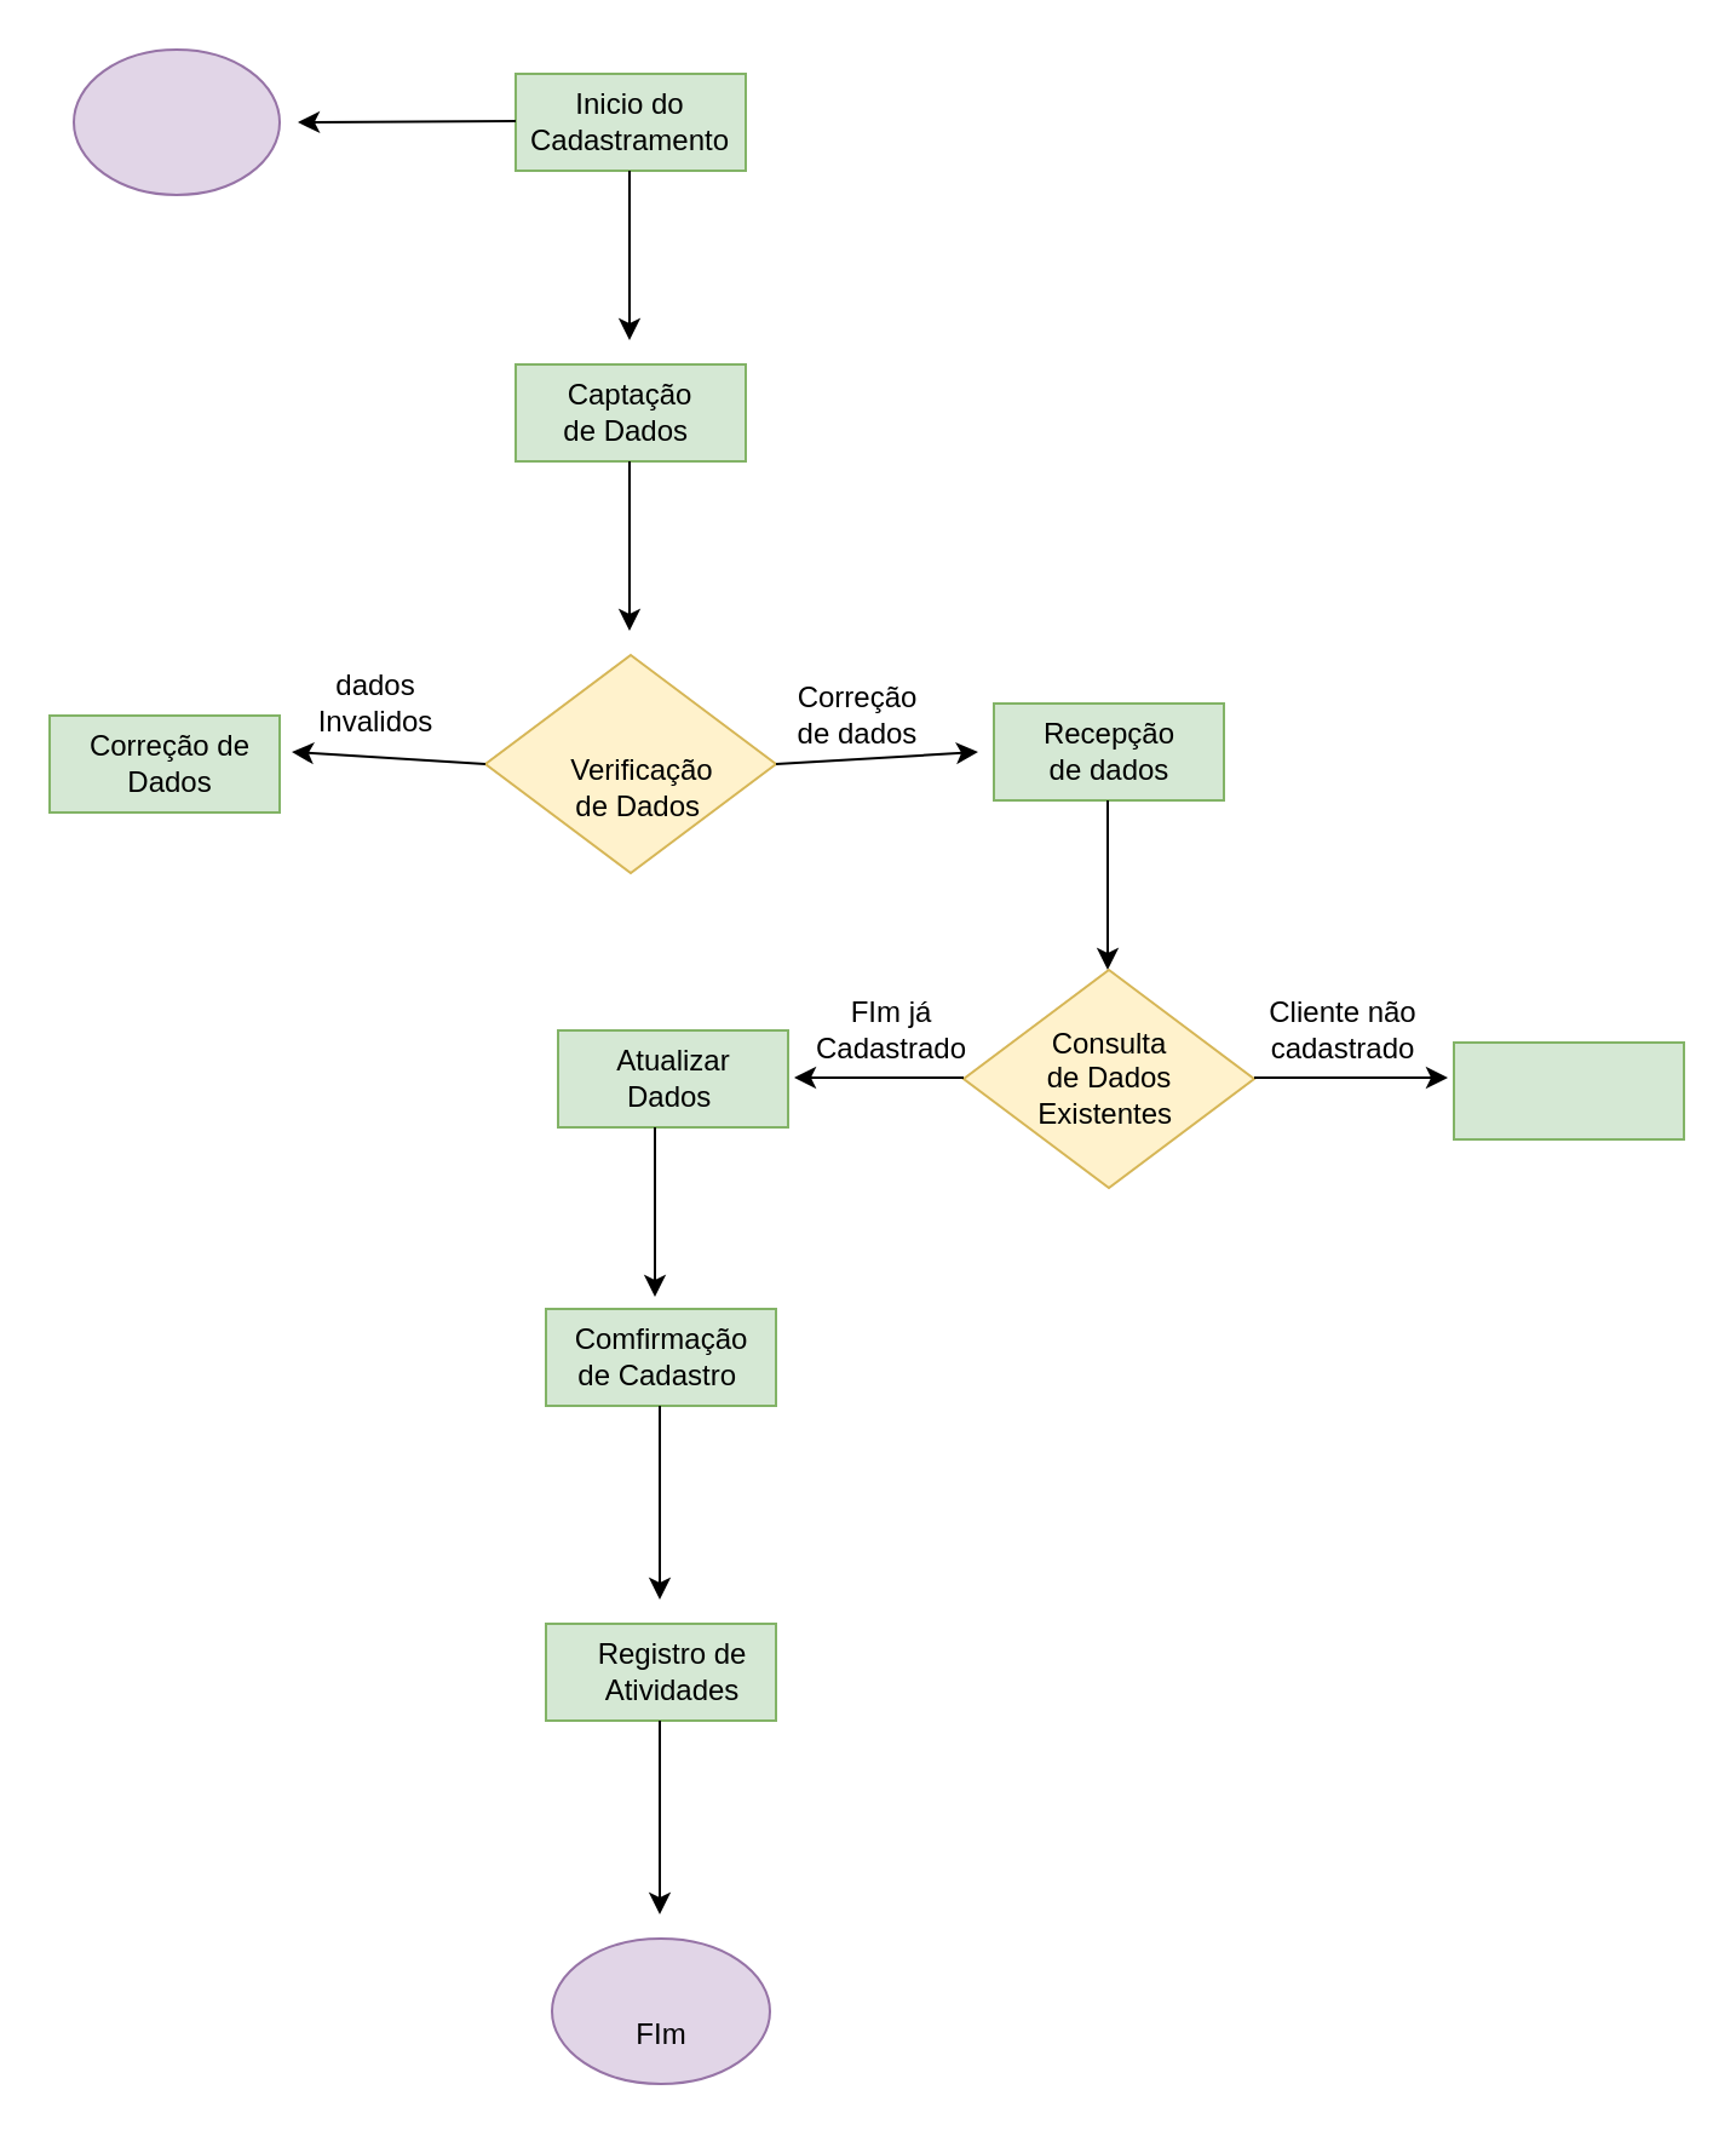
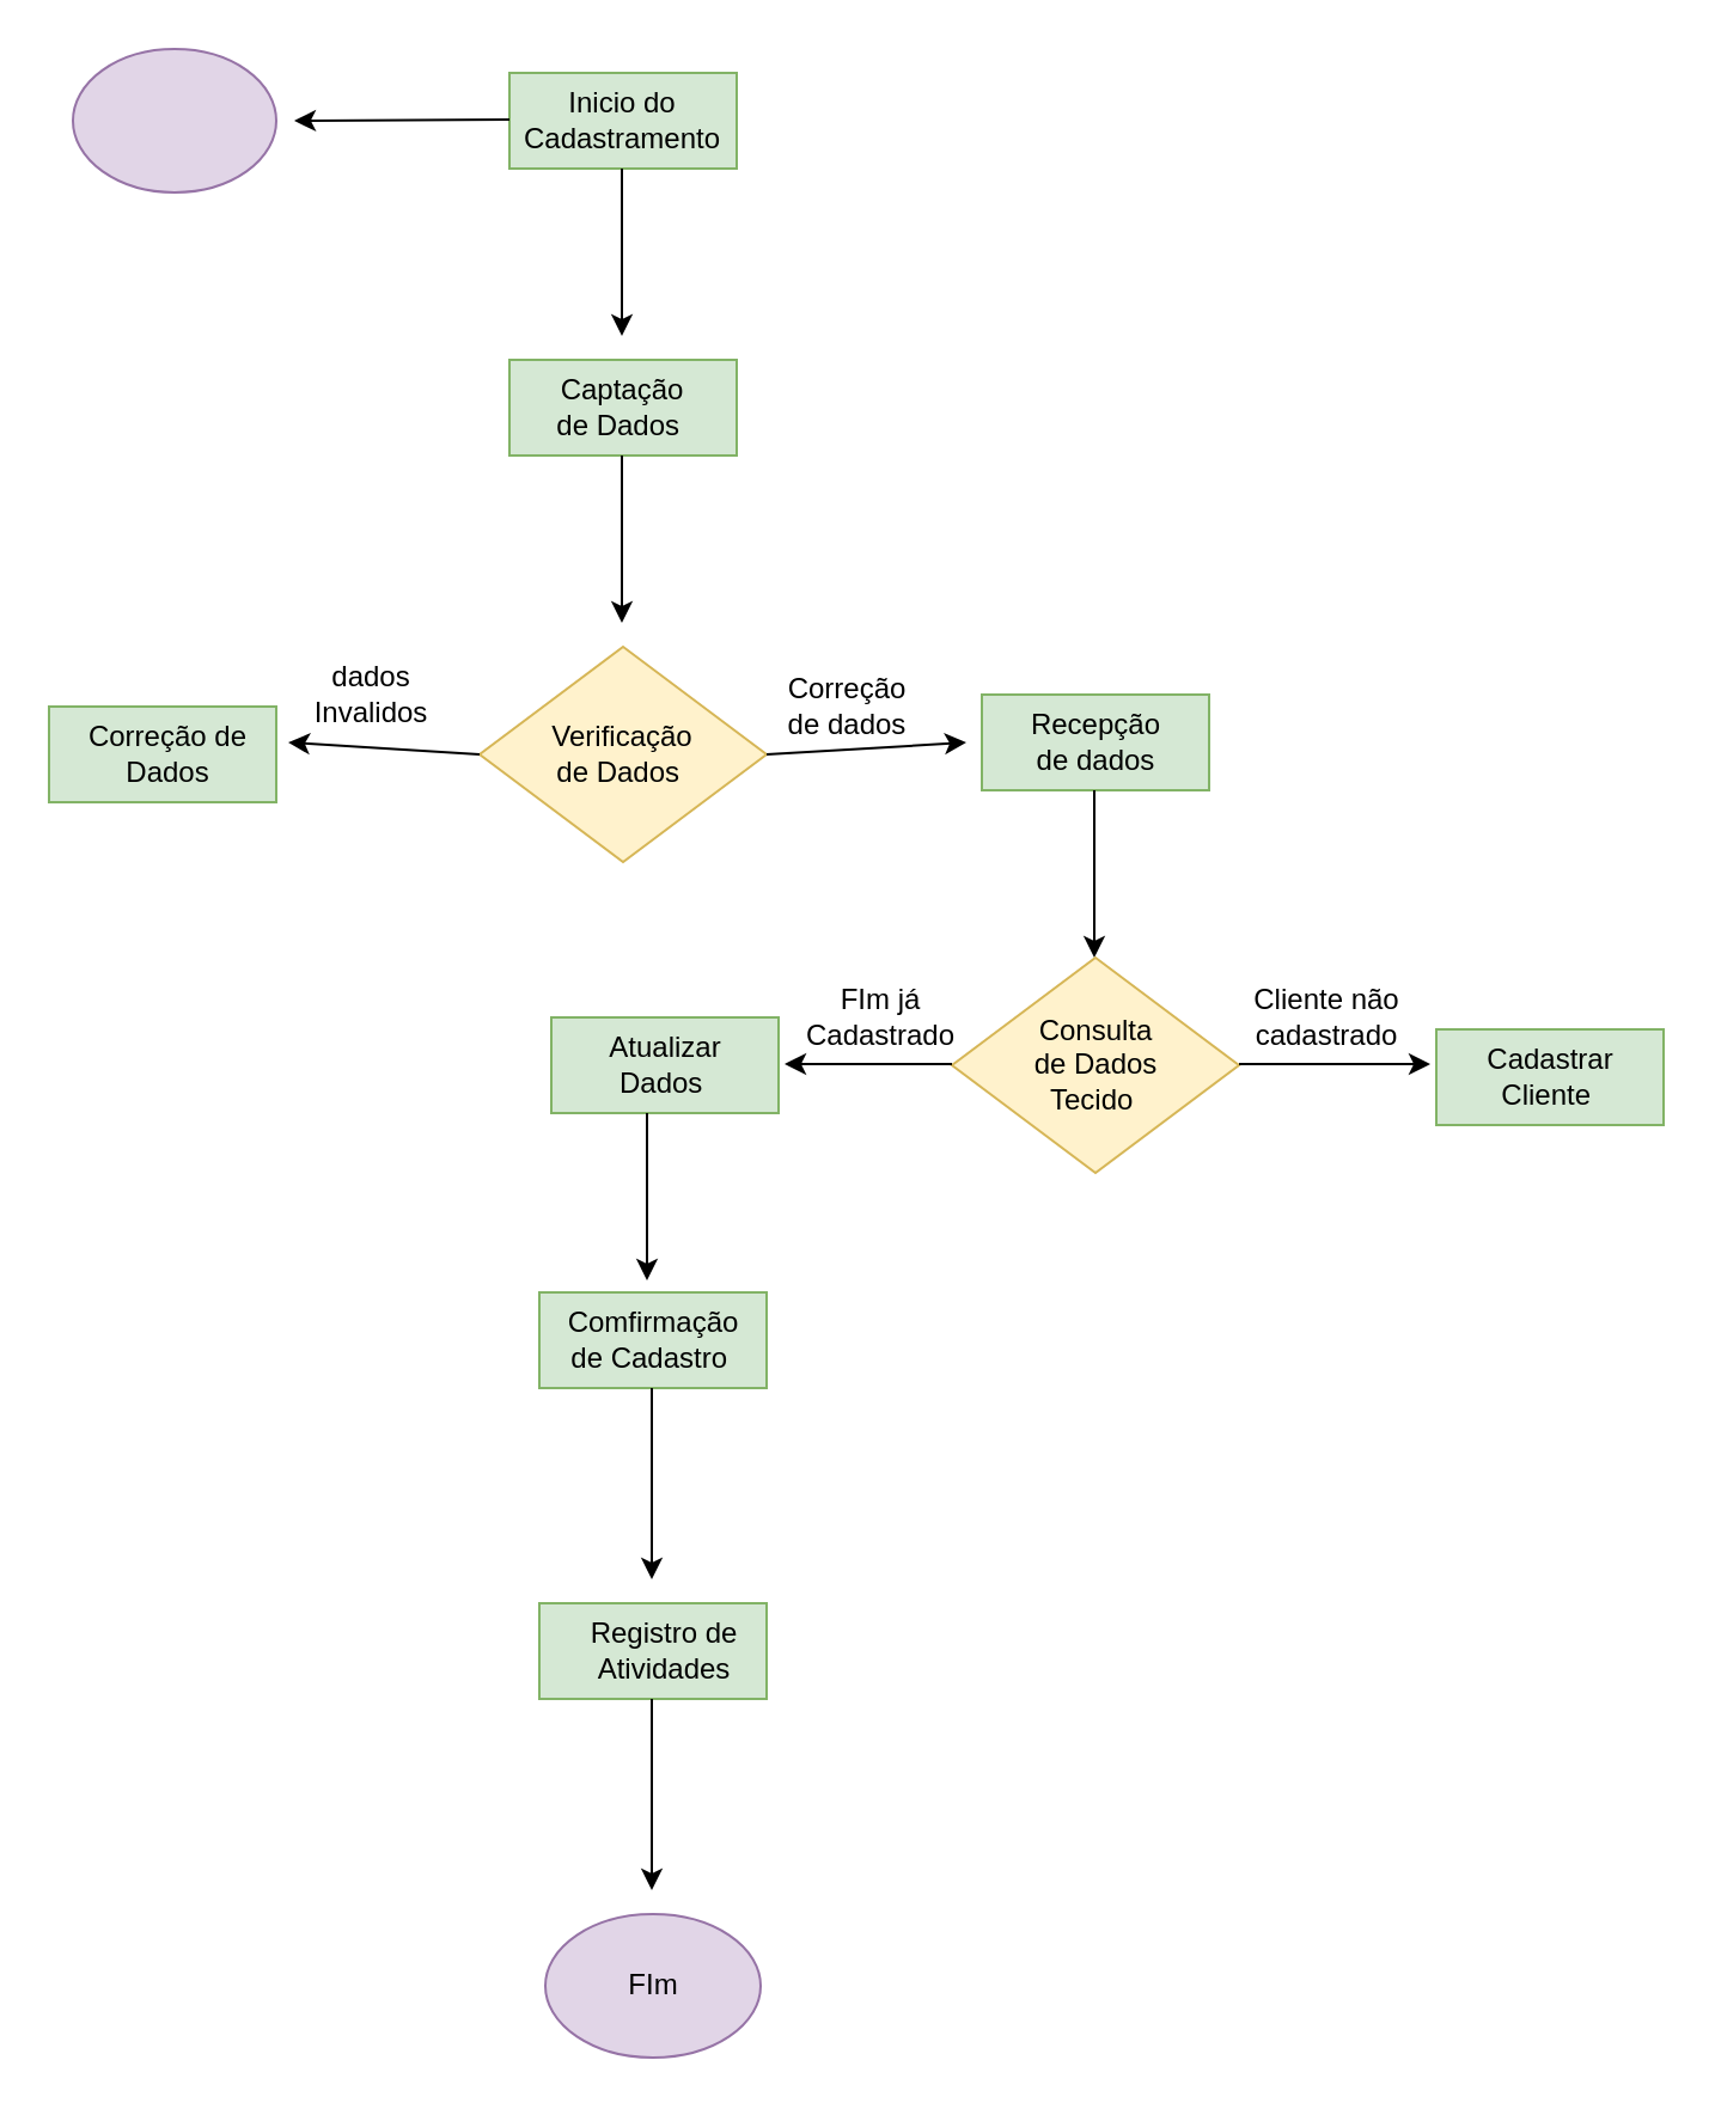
- <mxCell id="9" value="Verificação de Dados&amp;nbsp;" style="text;html=1;align=center;verticalAlign=middle;whiteSpace=wrap;rounded=0;" vertex="1" parent="1"><mxGeometry x="235" y="310" width="60" height="30" as="geometry" /></mxCell>
+ <mxCell id="9" value="Verificação de Dados&amp;nbsp;" style="text;html=1;align=center;verticalAlign=middle;whiteSpace=wrap;rounded=0;" vertex="1" parent="1"><mxGeometry x="230" y="300" width="60" height="30" as="geometry" /></mxCell>
- <mxCell id="21" value="Consulta de Dados Existentes&amp;nbsp;" style="text;html=1;align=center;verticalAlign=middle;whiteSpace=wrap;rounded=0;" vertex="1" parent="1"><mxGeometry x="427.5" y="430" width="60" height="30" as="geometry" /></mxCell>
+ <mxCell id="21" value="Consulta de Dados Tecido&amp;nbsp;" style="text;html=1;align=center;verticalAlign=middle;whiteSpace=wrap;rounded=0;" vertex="1" parent="1"><mxGeometry x="427.5" y="430" width="60" height="30" as="geometry" /></mxCell>
+ <mxCell id="30" value="Cadastrar Cliente&amp;nbsp;" style="text;html=1;align=center;verticalAlign=middle;whiteSpace=wrap;rounded=0;" vertex="1" parent="1"><mxGeometry x="617.5" y="435" width="60" height="30" as="geometry" /></mxCell>
- <mxCell id="41" value="FIm" style="text;html=1;align=center;verticalAlign=middle;whiteSpace=wrap;rounded=0;" vertex="1" parent="1"><mxGeometry x="242.5" y="825" width="60" height="30" as="geometry" /></mxCell>
+ <mxCell id="41" value="FIm" style="text;html=1;align=center;verticalAlign=middle;whiteSpace=wrap;rounded=0;" vertex="1" parent="1"><mxGeometry x="242.5" y="815" width="60" height="30" as="geometry" /></mxCell>
